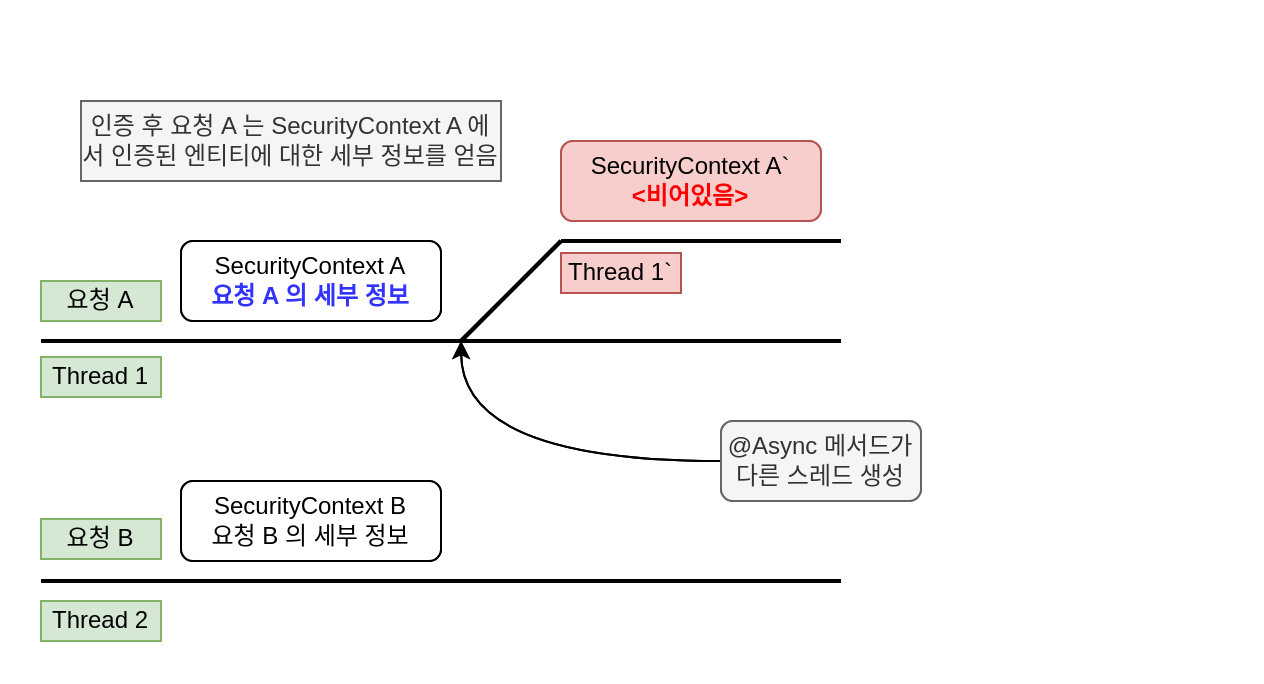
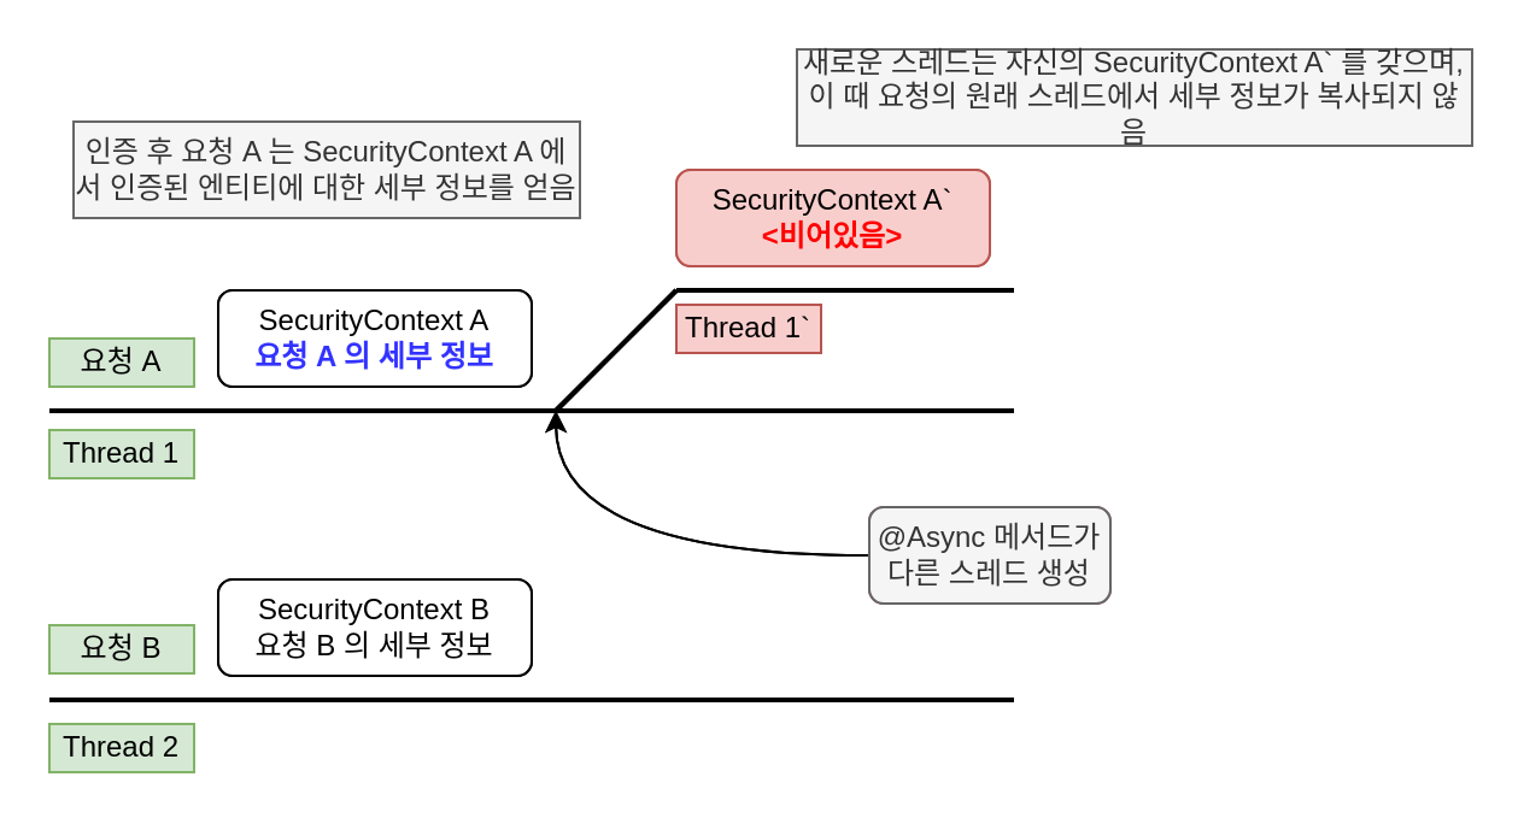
+ <mxCell id="31" value="새로운 스레드는 자신의 SecurityContext A` 를 갖으며, 이 때 요청의 원래 스레드에서 세부 정보가 복사되지 않음" style="text;html=1;strokeColor=#666666;fillColor=#f5f5f5;align=center;verticalAlign=middle;whiteSpace=wrap;rounded=0;fontColor=#333333;" parent="1" vertex="1"><mxGeometry x="330" y="20" width="280" height="40" as="geometry" /></mxCell>
- <mxCell id="16" value="인증 후 요청 A 는 SecurityContext A 에서 인증된 엔티티에 대한 세부 정보를 얻음" style="text;html=1;strokeColor=#666666;fillColor=#f5f5f5;align=center;verticalAlign=middle;whiteSpace=wrap;rounded=0;fontColor=#333333;" parent="1" vertex="1"><mxGeometry x="40" y="50" width="210" height="40" as="geometry" /></mxCell>
+ <mxCell id="16" value="인증 후 요청 A 는 SecurityContext A 에서 인증된 엔티티에 대한 세부 정보를 얻음" style="text;html=1;strokeColor=#666666;fillColor=#f5f5f5;align=center;verticalAlign=middle;whiteSpace=wrap;rounded=0;fontColor=#333333;" parent="1" vertex="1"><mxGeometry x="30" y="50" width="210" height="40" as="geometry" /></mxCell>
